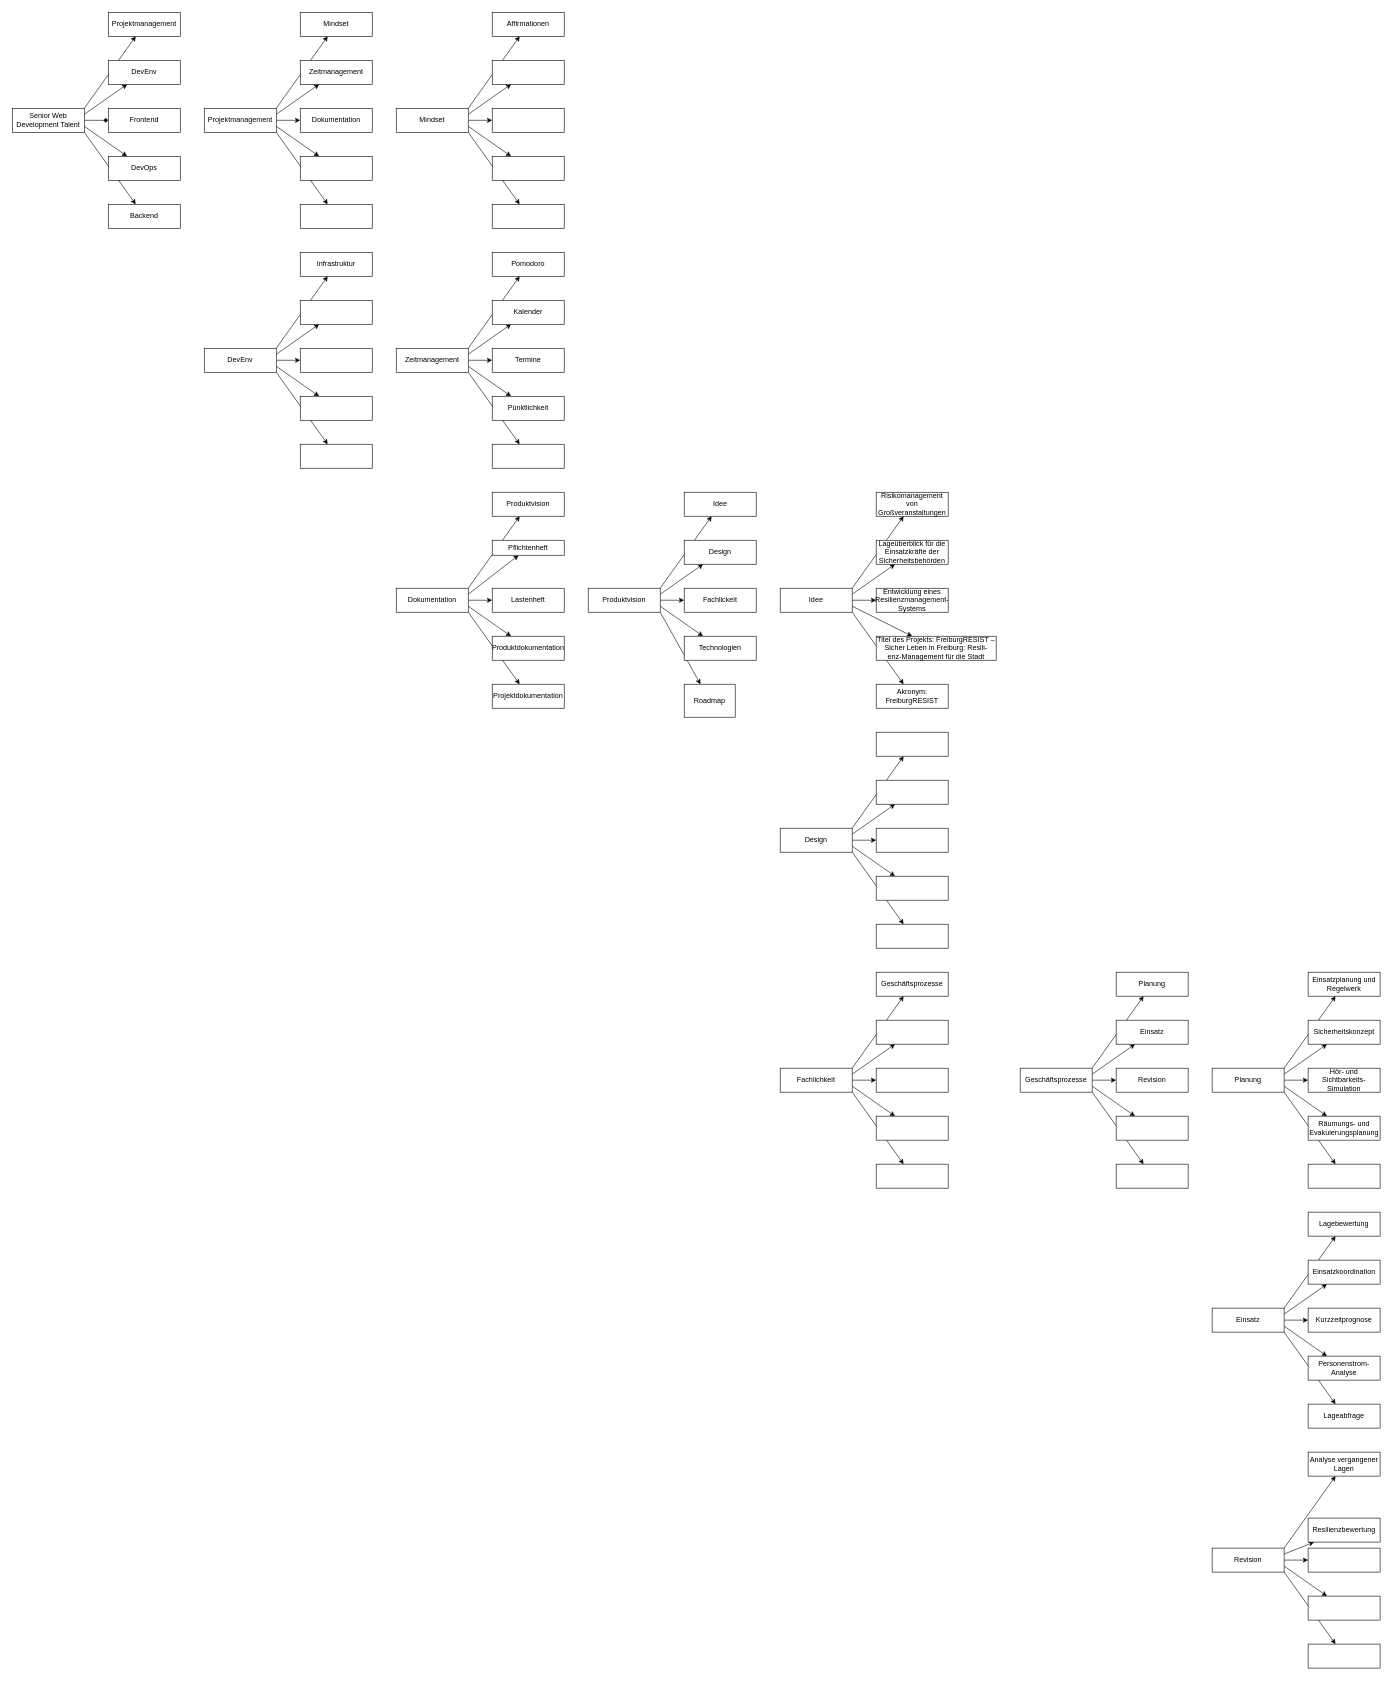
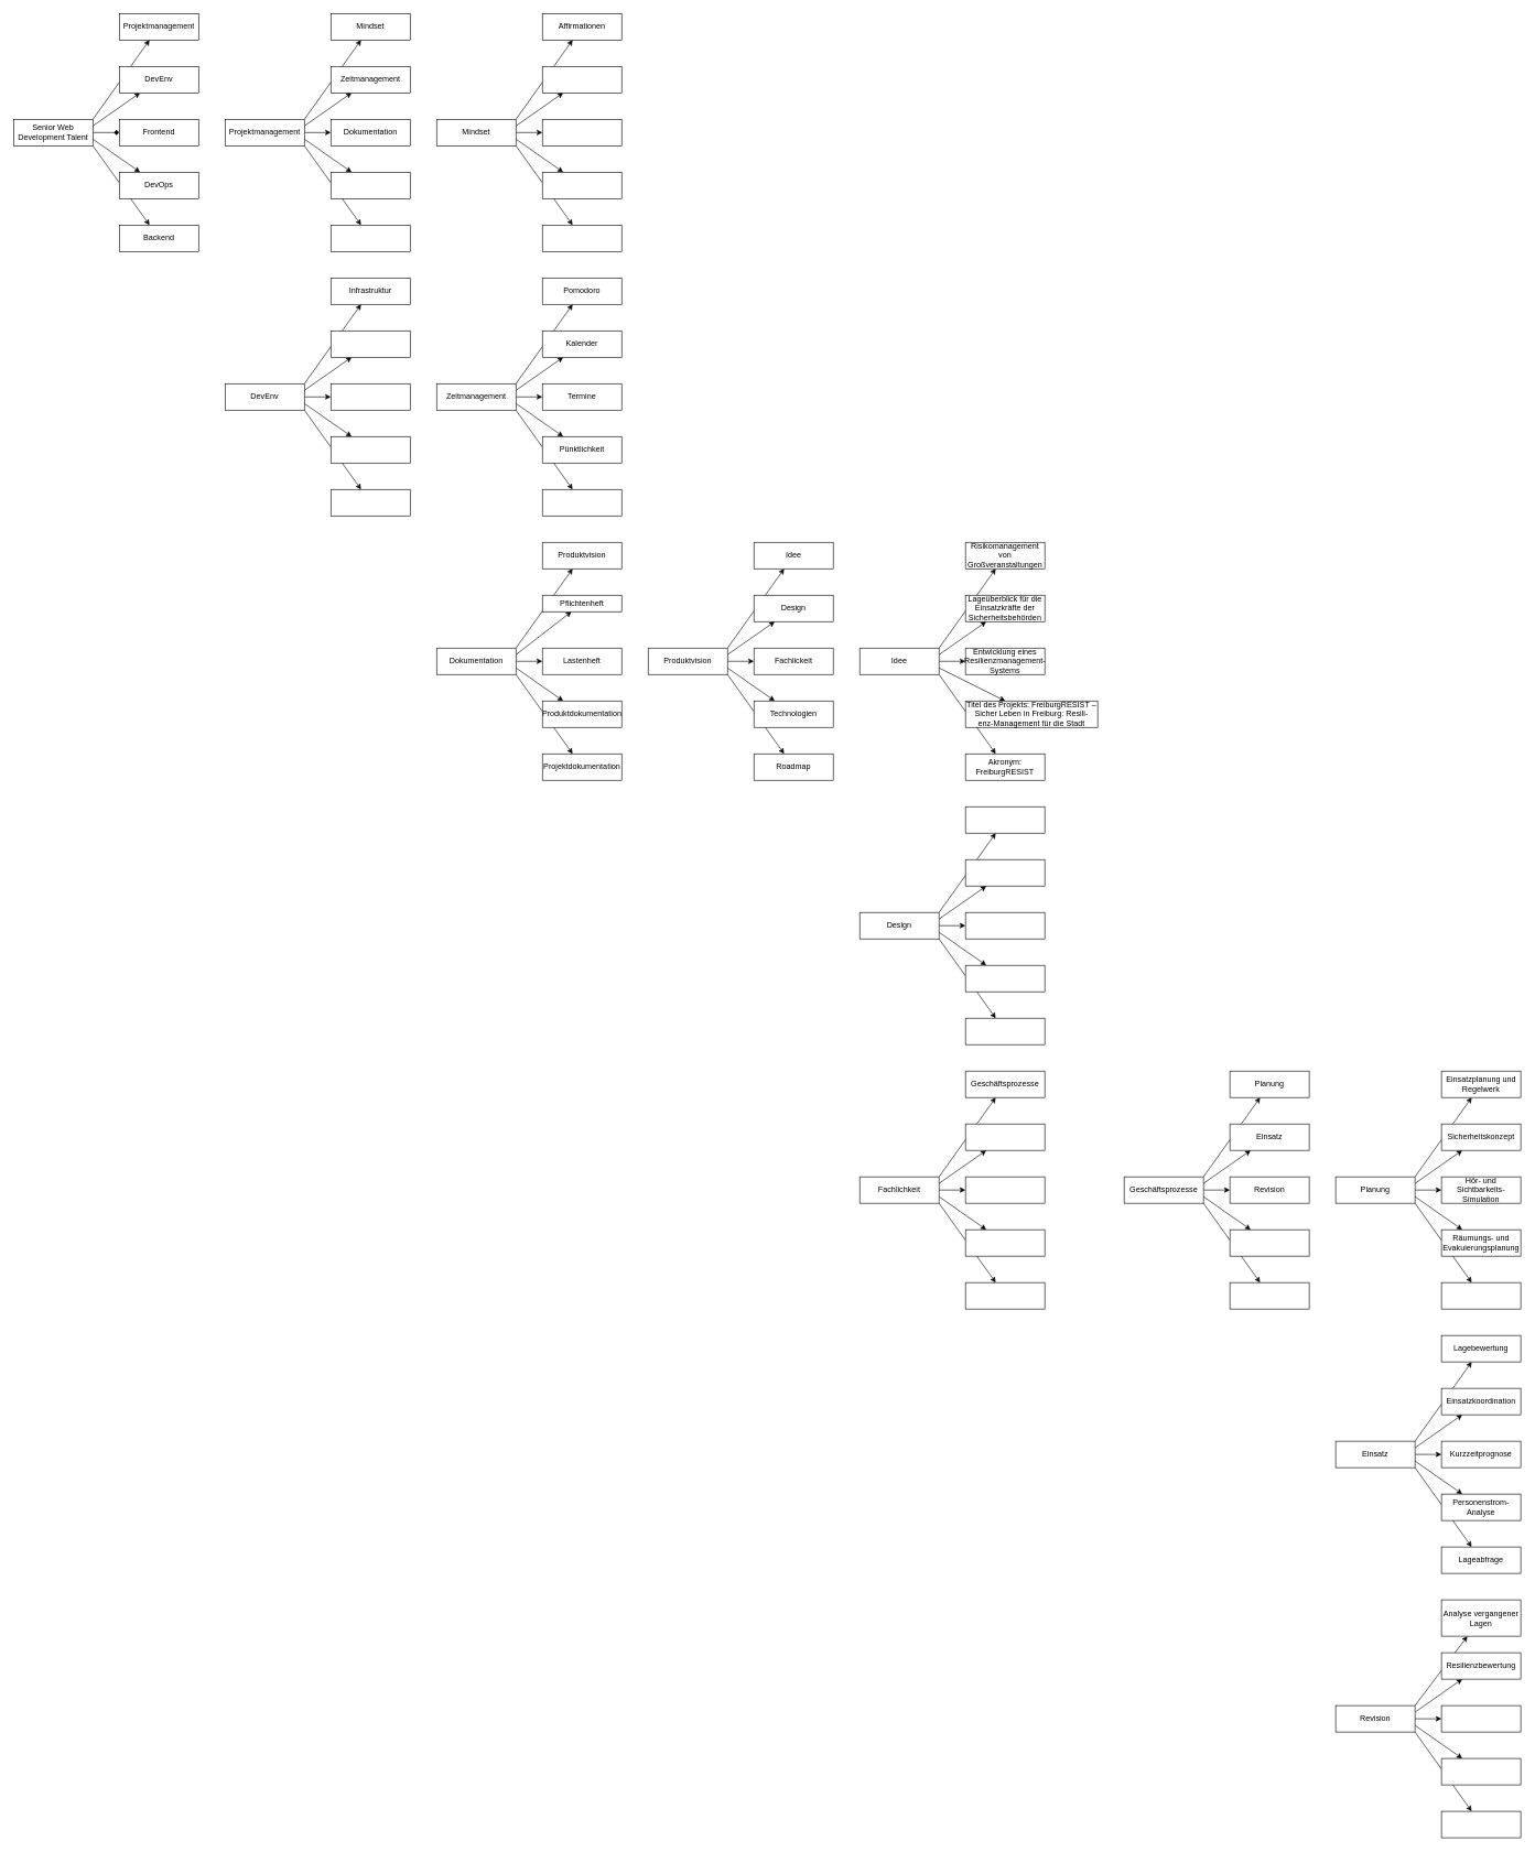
- <mxCell id="78" value="Roadmap" style="rounded=0;whiteSpace=wrap;html=1;" vertex="1" parent="1"><mxGeometry x="1140" y="1140" width="85" height="55" as="geometry" /></mxCell>
+ <mxCell id="78" value="Roadmap" style="rounded=0;whiteSpace=wrap;html=1;" vertex="1" parent="1"><mxGeometry x="1140" y="1140" width="120" height="40" as="geometry" /></mxCell>
- <mxCell id="151" value="Analyse vergangener Lagen" style="rounded=0;whiteSpace=wrap;html=1;" vertex="1" parent="1"><mxGeometry x="2180" y="2420" width="120" height="40" as="geometry" /></mxCell>
+ <mxCell id="151" value="Analyse vergangener Lagen" style="rounded=0;whiteSpace=wrap;html=1;" vertex="1" parent="1"><mxGeometry x="2180" y="2420" width="120" height="55" as="geometry" /></mxCell>
- <mxCell id="154" value="Resilienzbewertung" style="rounded=0;whiteSpace=wrap;html=1;" vertex="1" parent="1"><mxGeometry x="2180" y="2530" width="120" height="40" as="geometry" /></mxCell>
+ <mxCell id="154" value="Resilienzbewertung" style="rounded=0;whiteSpace=wrap;html=1;" vertex="1" parent="1"><mxGeometry x="2180" y="2500" width="120" height="40" as="geometry" /></mxCell>
